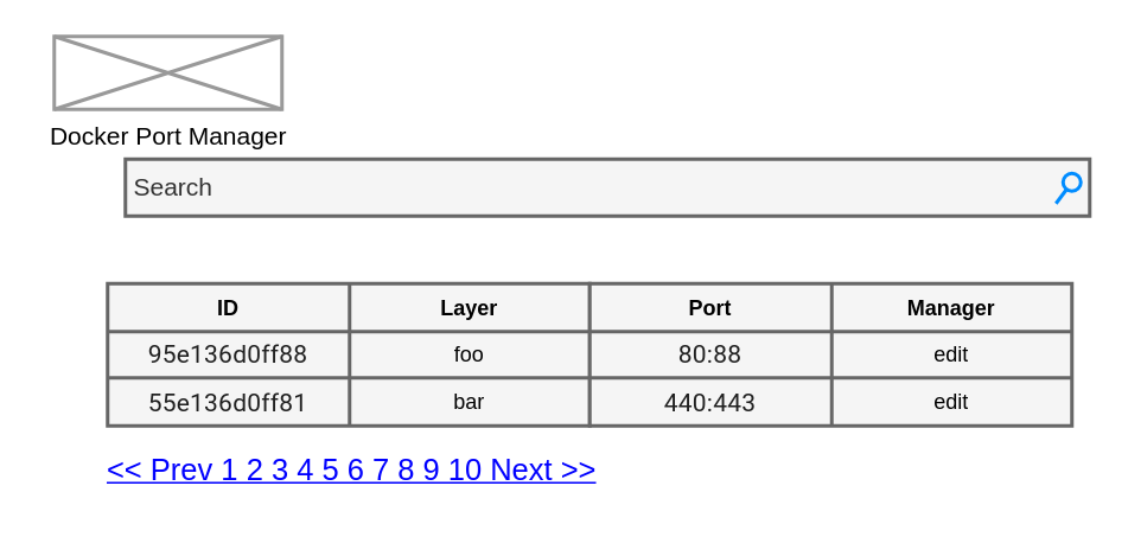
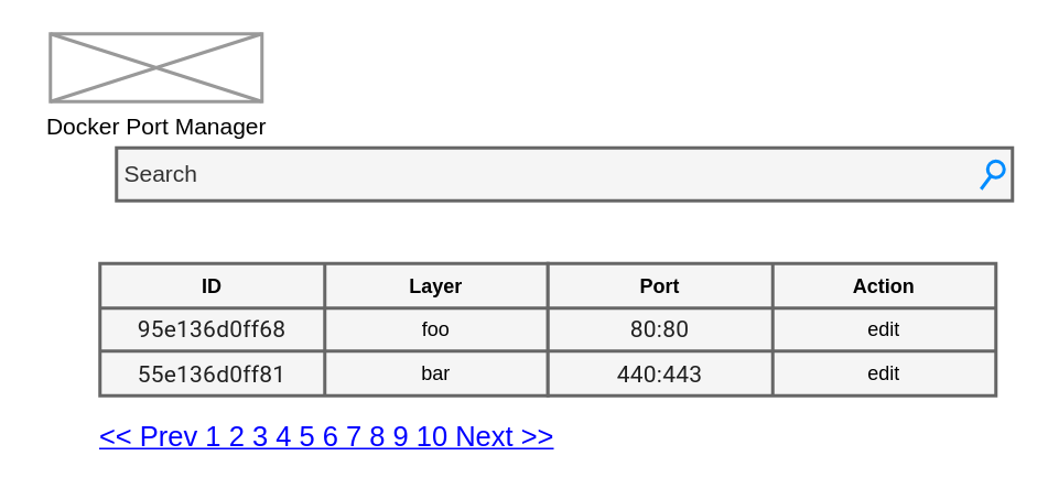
- <mxCell id="17" value="Manager" style="shape=partialRectangle;html=1;whiteSpace=wrap;connectable=0;fillColor=none;top=0;left=0;bottom=0;right=0;overflow=hidden;fontStyle=1" vertex="1" parent="15"><mxGeometry x="136" width="135" height="27" as="geometry"><mxRectangle width="135" height="27" as="alternateBounds" /></mxGeometry></mxCell>
+ <mxCell id="17" value="Action" style="shape=partialRectangle;html=1;whiteSpace=wrap;connectable=0;fillColor=none;top=0;left=0;bottom=0;right=0;overflow=hidden;fontStyle=1" vertex="1" parent="15"><mxGeometry x="136" width="135" height="27" as="geometry"><mxRectangle width="135" height="27" as="alternateBounds" /></mxGeometry></mxCell>
- <mxCell id="9" value="&lt;span style=&quot;color: rgba(0, 0, 0, 0.87); font-family: Roboto, Helvetica, Arial, sans-serif; font-size: 14px; letter-spacing: 0.15px; text-align: left;&quot;&gt;95e136d0ff88&lt;/span&gt;" style="shape=partialRectangle;html=1;whiteSpace=wrap;connectable=0;fillColor=none;top=0;left=0;bottom=0;right=0;overflow=hidden;" vertex="1" parent="8"><mxGeometry width="136" height="26" as="geometry"><mxRectangle width="136" height="26" as="alternateBounds" /></mxGeometry></mxCell>
+ <mxCell id="9" value="&lt;span style=&quot;color: rgba(0, 0, 0, 0.87); font-family: Roboto, Helvetica, Arial, sans-serif; font-size: 14px; letter-spacing: 0.15px; text-align: left;&quot;&gt;95e136d0ff68&lt;/span&gt;" style="shape=partialRectangle;html=1;whiteSpace=wrap;connectable=0;fillColor=none;top=0;left=0;bottom=0;right=0;overflow=hidden;" vertex="1" parent="8"><mxGeometry width="136" height="26" as="geometry"><mxRectangle width="136" height="26" as="alternateBounds" /></mxGeometry></mxCell>
- <mxCell id="19" value="&lt;span style=&quot;color: rgba(0, 0, 0, 0.87); font-family: Roboto, Helvetica, Arial, sans-serif; font-size: 14px; letter-spacing: 0.15px; text-align: left;&quot;&gt;80:88&lt;/span&gt;" style="shape=partialRectangle;html=1;whiteSpace=wrap;connectable=0;fillColor=none;top=0;left=0;bottom=0;right=0;overflow=hidden;" vertex="1" parent="18"><mxGeometry width="136" height="26" as="geometry"><mxRectangle width="136" height="26" as="alternateBounds" /></mxGeometry></mxCell>
+ <mxCell id="19" value="&lt;span style=&quot;color: rgba(0, 0, 0, 0.87); font-family: Roboto, Helvetica, Arial, sans-serif; font-size: 14px; letter-spacing: 0.15px; text-align: left;&quot;&gt;80:80&lt;/span&gt;" style="shape=partialRectangle;html=1;whiteSpace=wrap;connectable=0;fillColor=none;top=0;left=0;bottom=0;right=0;overflow=hidden;" vertex="1" parent="18"><mxGeometry width="136" height="26" as="geometry"><mxRectangle width="136" height="26" as="alternateBounds" /></mxGeometry></mxCell>
